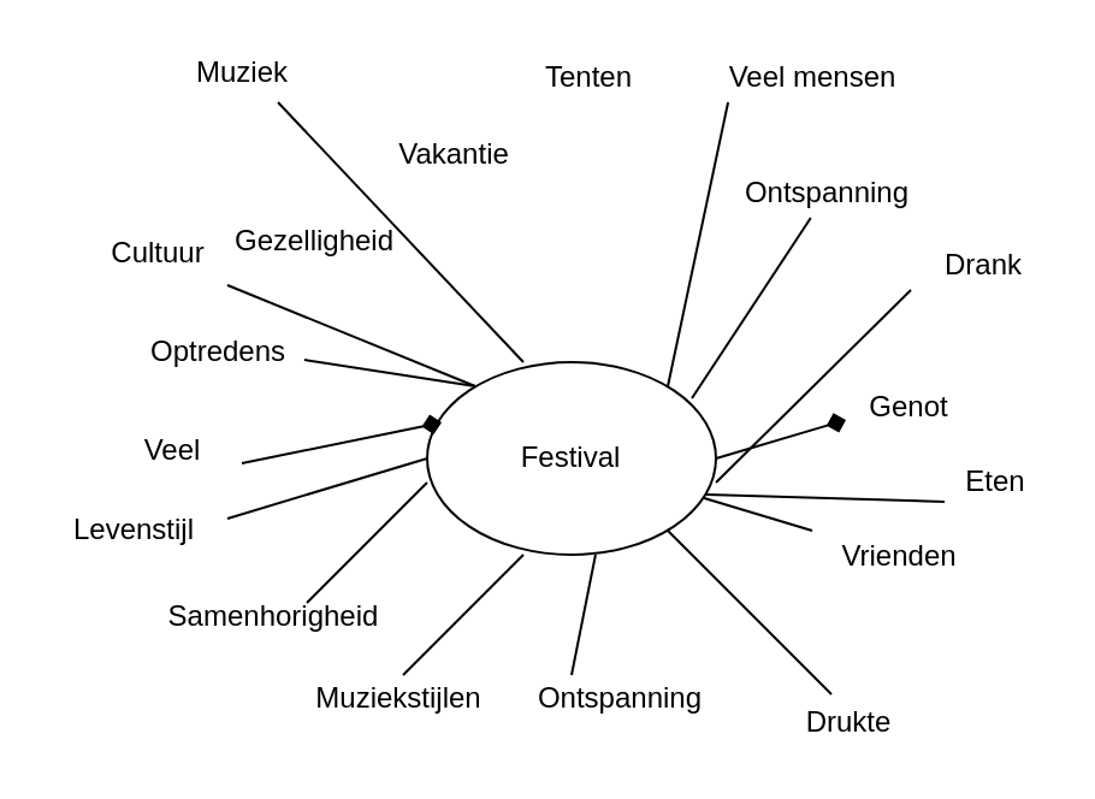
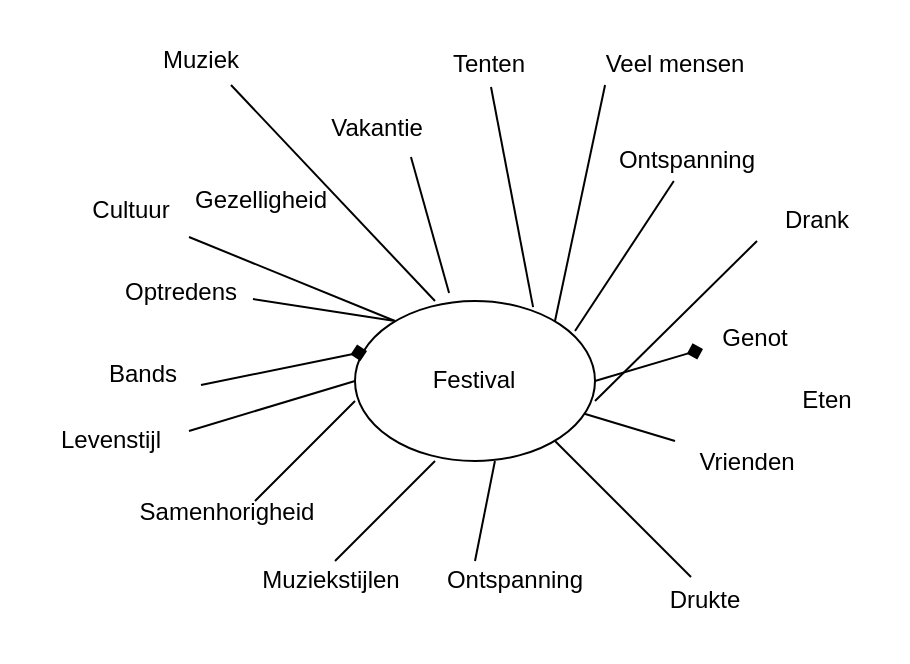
+ <mxCell id="21" value="" style="endArrow=none;html=1;entryX=0.742;entryY=0.038;entryDx=0;entryDy=0;entryPerimeter=0;exitX=0.52;exitY=1.05;exitDx=0;exitDy=0;exitPerimeter=0;" edge="1" parent="1" source="13" target="2"><mxGeometry width="50" height="50" relative="1" as="geometry"><mxPoint x="217" y="220" as="sourcePoint" /><mxPoint x="267" y="170" as="targetPoint" /></mxGeometry></mxCell>
+ <mxCell id="22" value="" style="endArrow=none;html=1;exitX=0.783;exitY=1.2;exitDx=0;exitDy=0;exitPerimeter=0;entryX=0.392;entryY=-0.05;entryDx=0;entryDy=0;entryPerimeter=0;" edge="1" parent="1" source="12" target="2"><mxGeometry width="50" height="50" relative="1" as="geometry"><mxPoint x="217" y="220" as="sourcePoint" /><mxPoint x="267" y="170" as="targetPoint" /></mxGeometry></mxCell>
- <mxCell id="10" value="Veel" style="text;html=1;align=center;verticalAlign=middle;resizable=0;points=[];autosize=1;" vertex="1" parent="1"><mxGeometry x="46" y="177" width="50" height="20" as="geometry" /></mxCell>
+ <mxCell id="10" value="Bands" style="text;html=1;align=center;verticalAlign=middle;resizable=0;points=[];autosize=1;" vertex="1" parent="1"><mxGeometry x="46" y="177" width="50" height="20" as="geometry" /></mxCell>
- <mxCell id="27" value="" style="endArrow=none;html=1;exitX=-0.025;exitY=0.9;exitDx=0;exitDy=0;exitPerimeter=0;entryX=0.967;entryY=0.688;entryDx=0;entryDy=0;entryPerimeter=0;" edge="1" parent="1" source="15" target="2"><mxGeometry width="50" height="50" relative="1" as="geometry"><mxPoint x="217" y="220" as="sourcePoint" /><mxPoint x="267" y="170" as="targetPoint" /></mxGeometry></mxCell>
